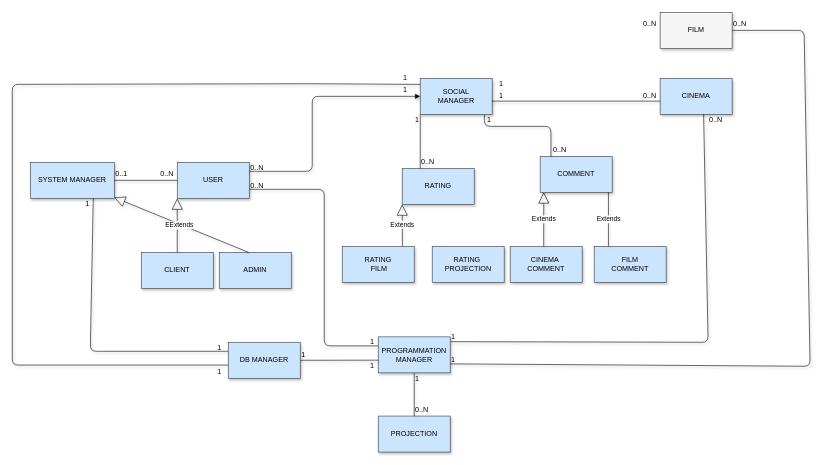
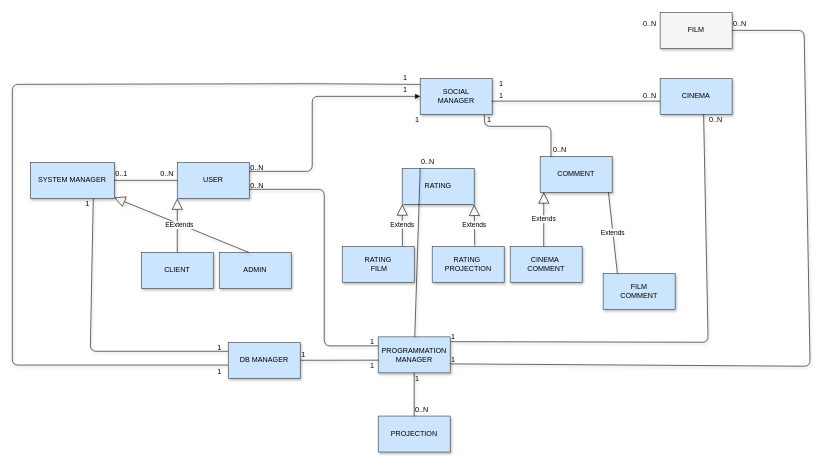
- <mxCell id="25" value="" style="endArrow=none;html=1;entryX=0.001;entryY=1.003;entryDx=0;entryDy=0;entryPerimeter=0;exitX=0.25;exitY=0;exitDx=0;exitDy=0;shadow=1;" edge="1" parent="1" source="11" target="12"><mxGeometry width="50" height="50" relative="1" as="geometry"><mxPoint x="707" y="269" as="sourcePoint" /><mxPoint x="230" y="390" as="targetPoint" /></mxGeometry></mxCell>
+ <mxCell id="25" value="" style="endArrow=none;html=1;exitX=0.25;exitY=0;exitDx=0;exitDy=0;shadow=1;" edge="1" parent="1" source="11" target="3"><mxGeometry width="50" height="50" relative="1" as="geometry"><mxPoint x="707" y="269" as="sourcePoint" /><mxPoint x="230" y="390" as="targetPoint" /></mxGeometry></mxCell>
+ <mxCell id="22" value="Extends" style="endArrow=block;endSize=16;endFill=0;html=1;entryX=1;entryY=1.011;entryDx=0;entryDy=0;exitX=0.591;exitY=-0.022;exitDx=0;exitDy=0;entryPerimeter=0;exitPerimeter=0;shadow=1;" edge="1" parent="1" source="8" target="11"><mxGeometry width="160" relative="1" as="geometry"><mxPoint x="780" y="420" as="sourcePoint" /><mxPoint x="490" y="480" as="targetPoint" /></mxGeometry></mxCell>
- <mxCell id="6" value="FILM &lt;br&gt;COMMENT" style="rounded=0;whiteSpace=wrap;html=1;fillColor=#cce5ff;strokeColor=#36393d;shadow=1;" vertex="1" parent="1"><mxGeometry x="990" y="410" width="120" height="60" as="geometry" /></mxCell>
+ <mxCell id="6" value="FILM &lt;br&gt;COMMENT" style="rounded=0;whiteSpace=wrap;html=1;fillColor=#cce5ff;strokeColor=#36393d;shadow=1;" vertex="1" parent="1"><mxGeometry x="1005" y="455" width="120" height="60" as="geometry" /></mxCell>
